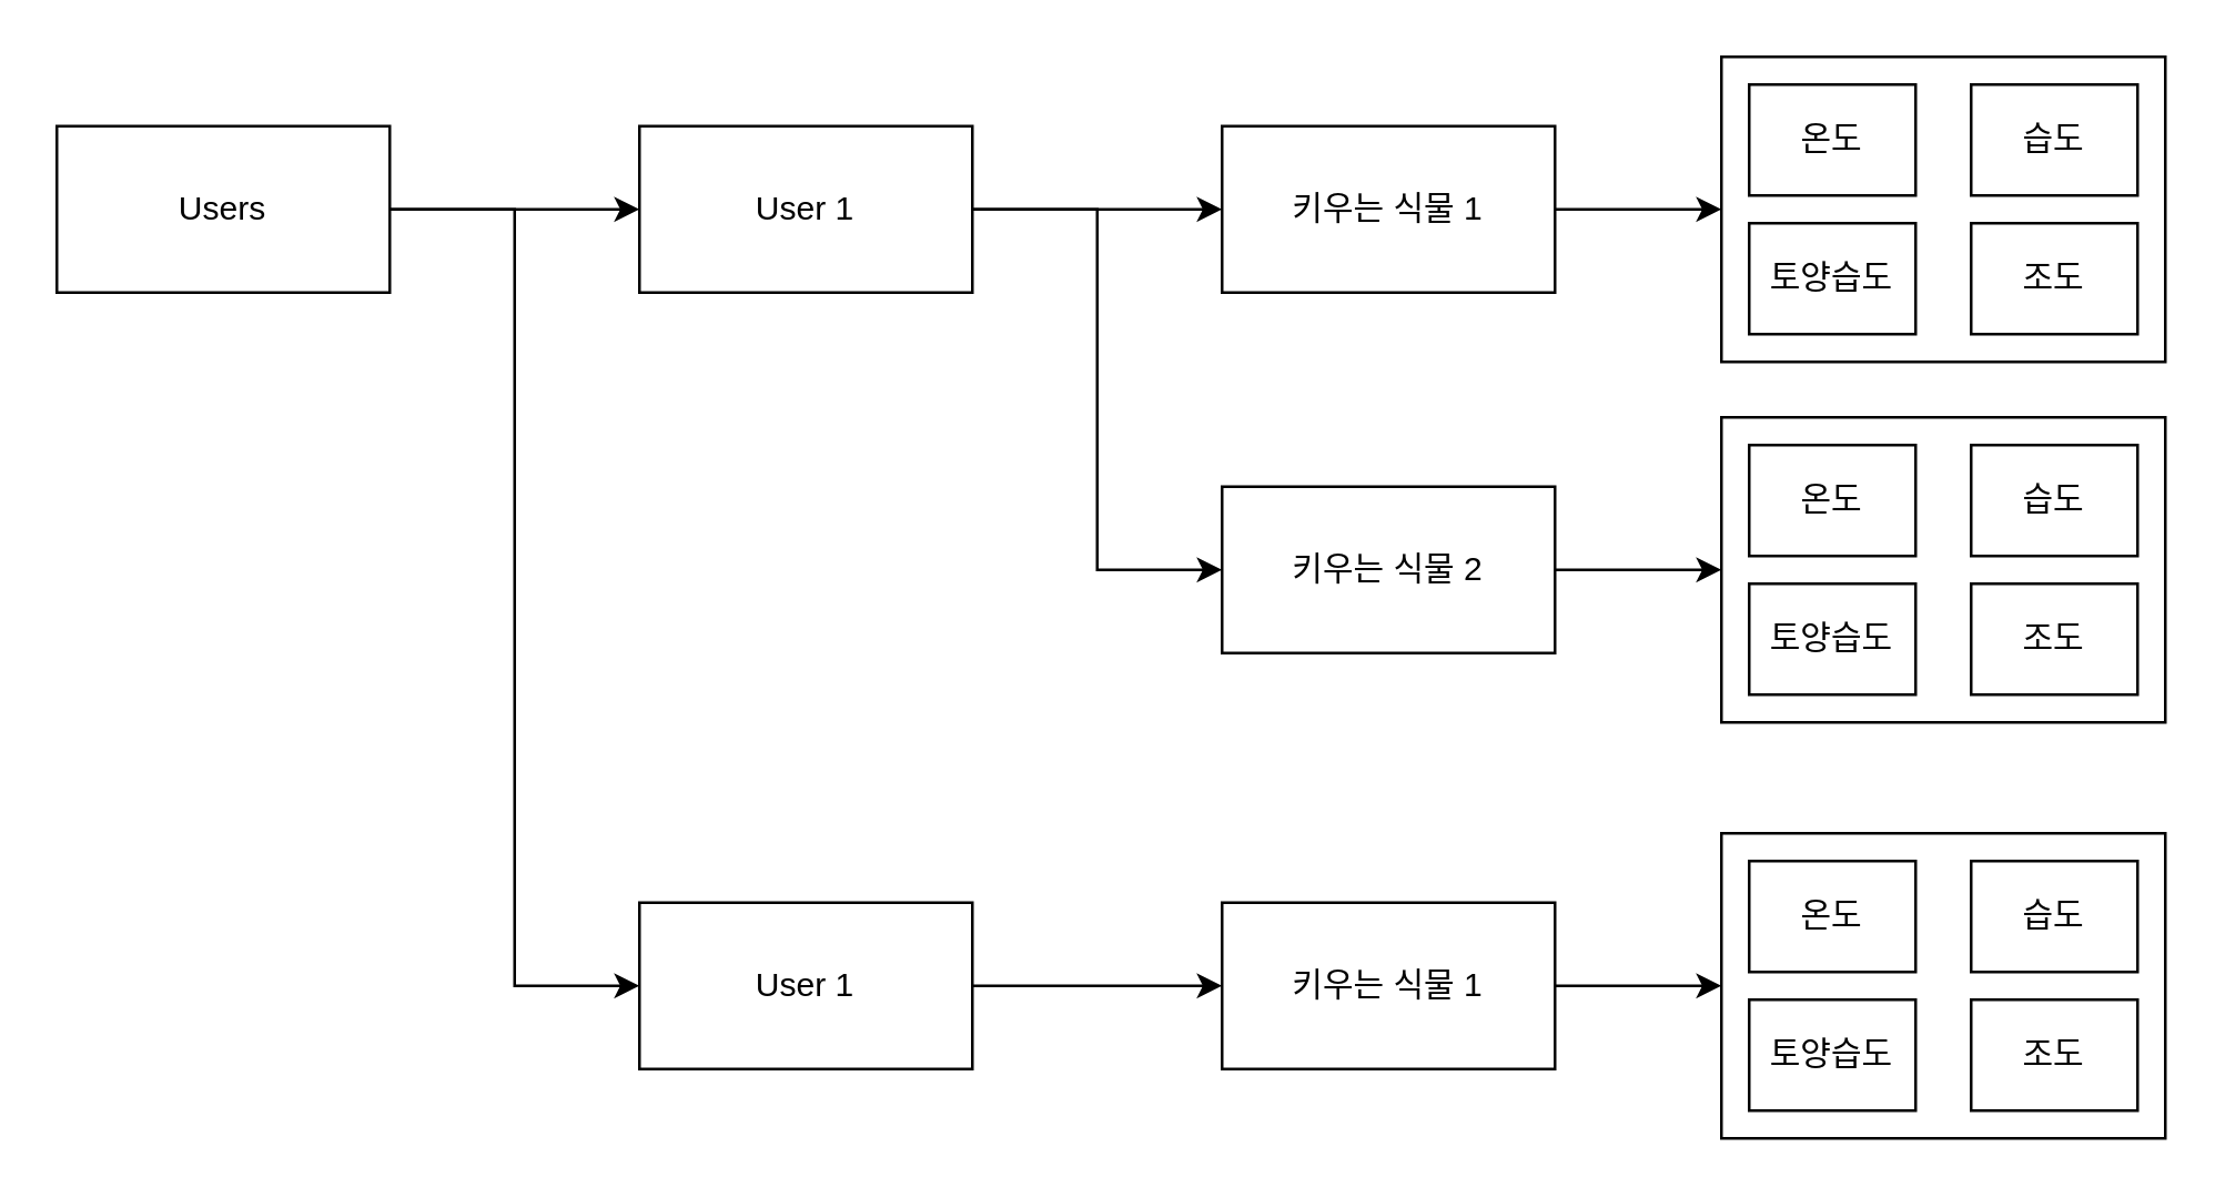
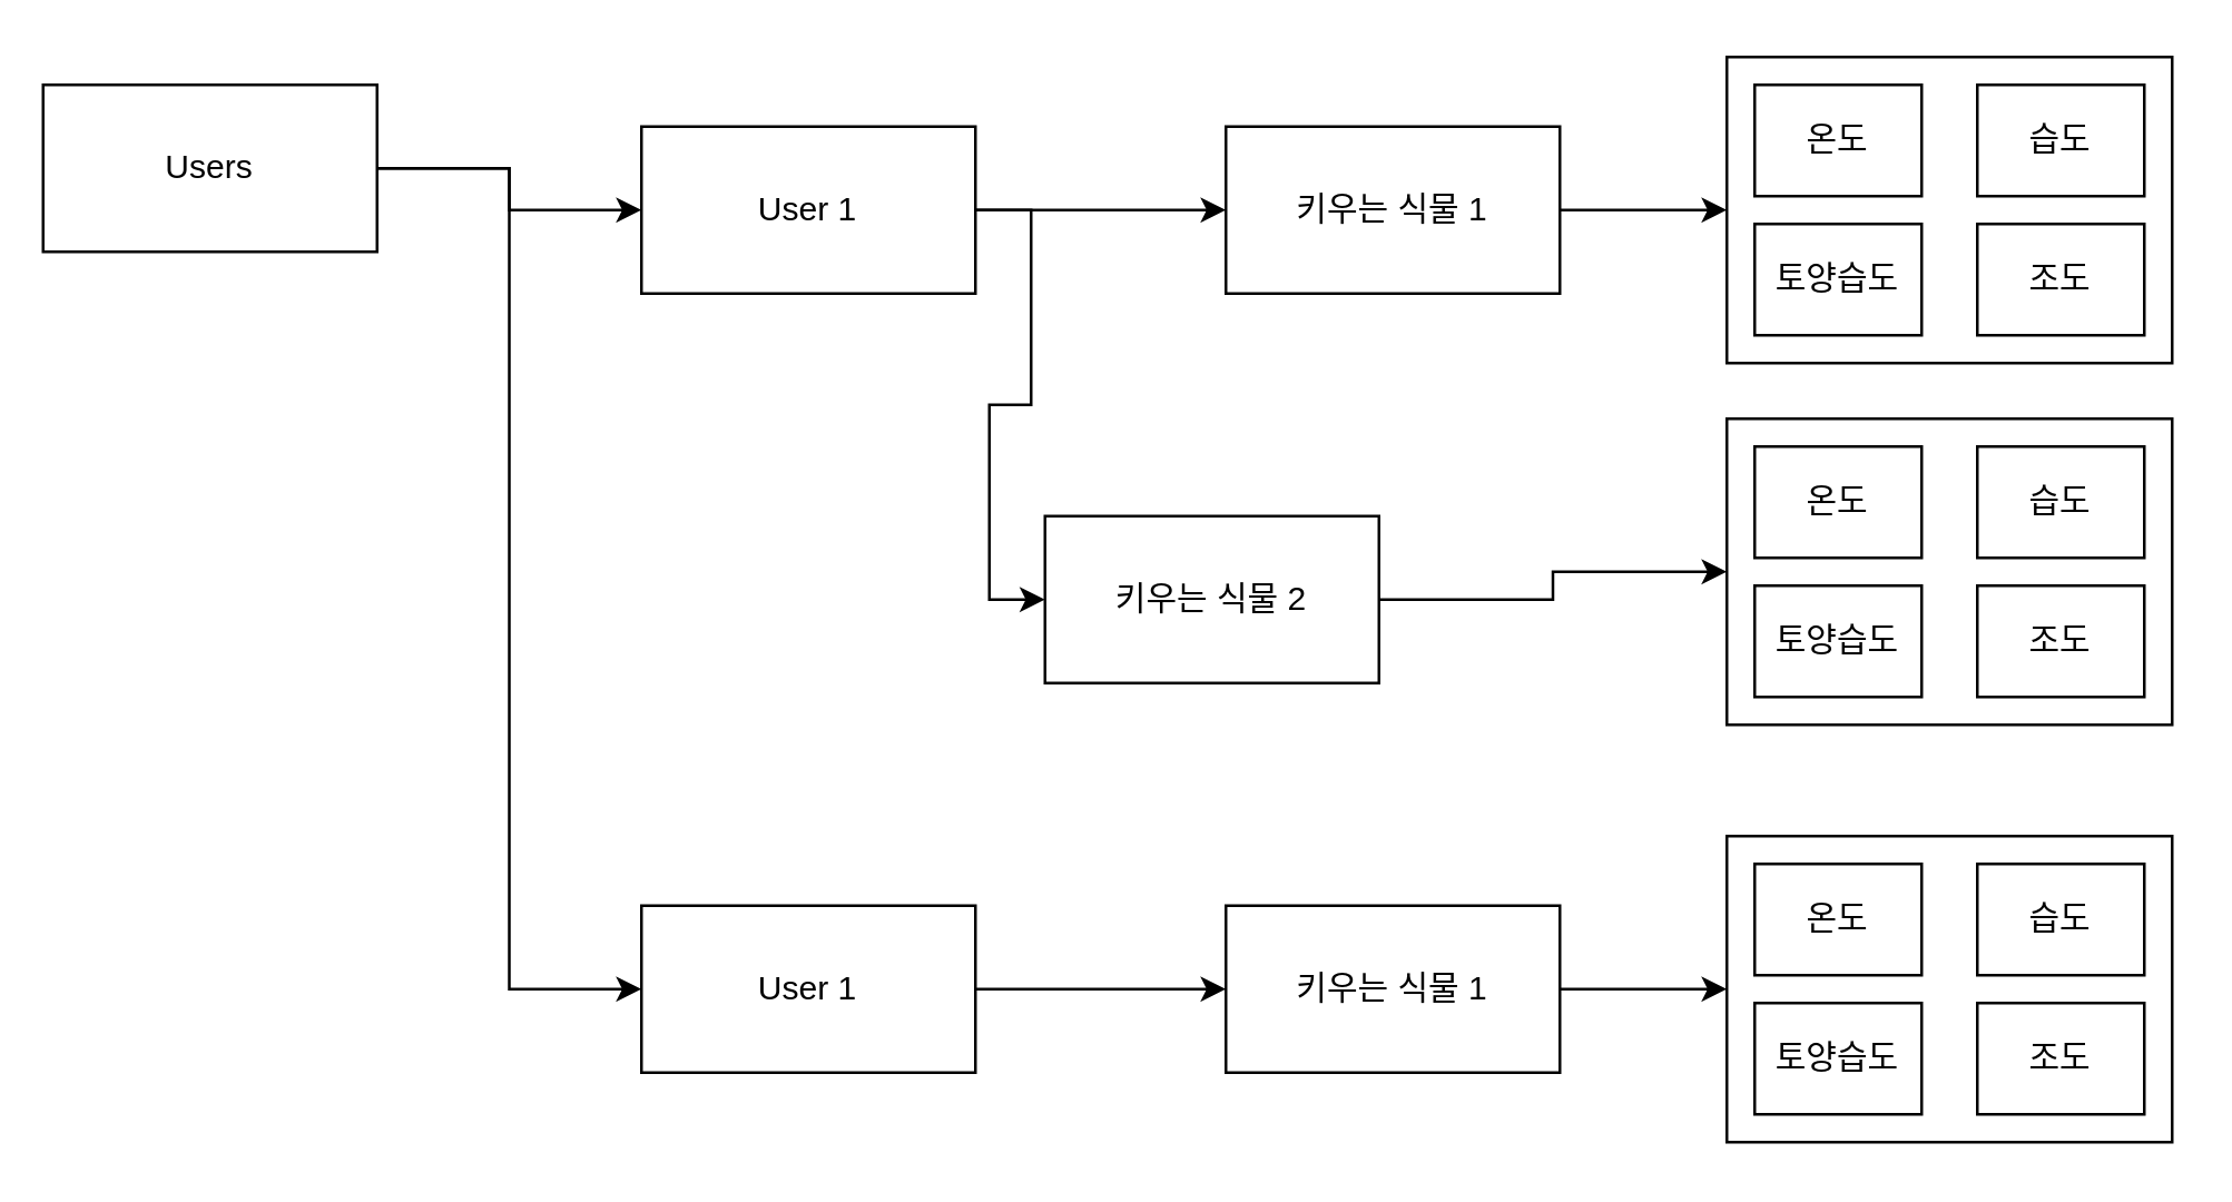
- <mxCell id="5" value="Users" style="rounded=0;whiteSpace=wrap;html=1;" vertex="1" parent="1"><mxGeometry x="20" y="45" width="120" height="60" as="geometry" /></mxCell>
+ <mxCell id="5" value="Users" style="rounded=0;whiteSpace=wrap;html=1;" vertex="1" parent="1"><mxGeometry x="15" y="30" width="120" height="60" as="geometry" /></mxCell>
- <mxCell id="12" value="키우는 식물 2" style="rounded=0;whiteSpace=wrap;html=1;" vertex="1" parent="1"><mxGeometry x="440" y="175" width="120" height="60" as="geometry" /></mxCell>
+ <mxCell id="12" value="키우는 식물 2" style="rounded=0;whiteSpace=wrap;html=1;" vertex="1" parent="1"><mxGeometry x="375" y="185" width="120" height="60" as="geometry" /></mxCell>
